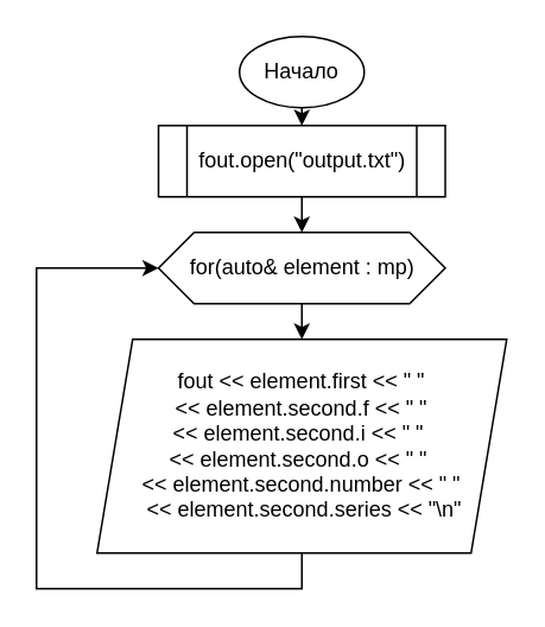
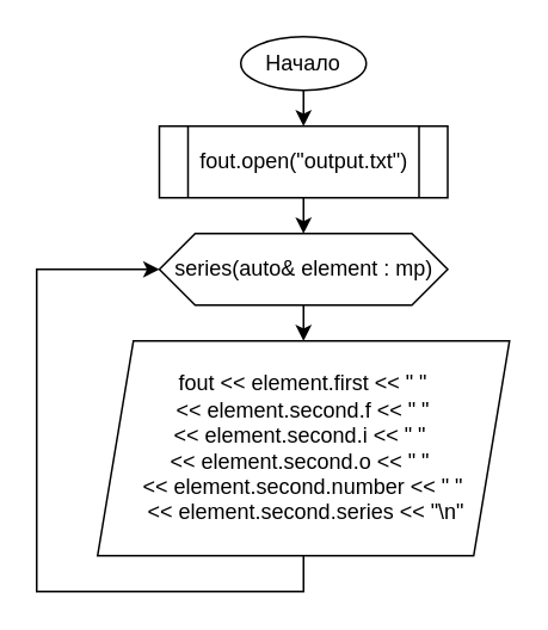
- <mxCell id="3" value="Начало" style="ellipse;whiteSpace=wrap;html=1;" vertex="1" parent="1"><mxGeometry x="134" y="20" width="70" height="40" as="geometry" /></mxCell>
+ <mxCell id="3" value="Начало" style="ellipse;whiteSpace=wrap;html=1;" vertex="1" parent="1"><mxGeometry x="134" y="20" width="70" height="30" as="geometry" /></mxCell>
- <mxCell id="7" value="for(auto&amp;amp; element : mp)" style="shape=hexagon;perimeter=hexagonPerimeter2;whiteSpace=wrap;html=1;fixedSize=1;" vertex="1" parent="1"><mxGeometry x="88.5" y="130" width="161" height="40" as="geometry" /></mxCell>
+ <mxCell id="7" value="series(auto&amp;amp; element : mp)" style="shape=hexagon;perimeter=hexagonPerimeter2;whiteSpace=wrap;html=1;fixedSize=1;" vertex="1" parent="1"><mxGeometry x="88.5" y="130" width="161" height="40" as="geometry" /></mxCell>
